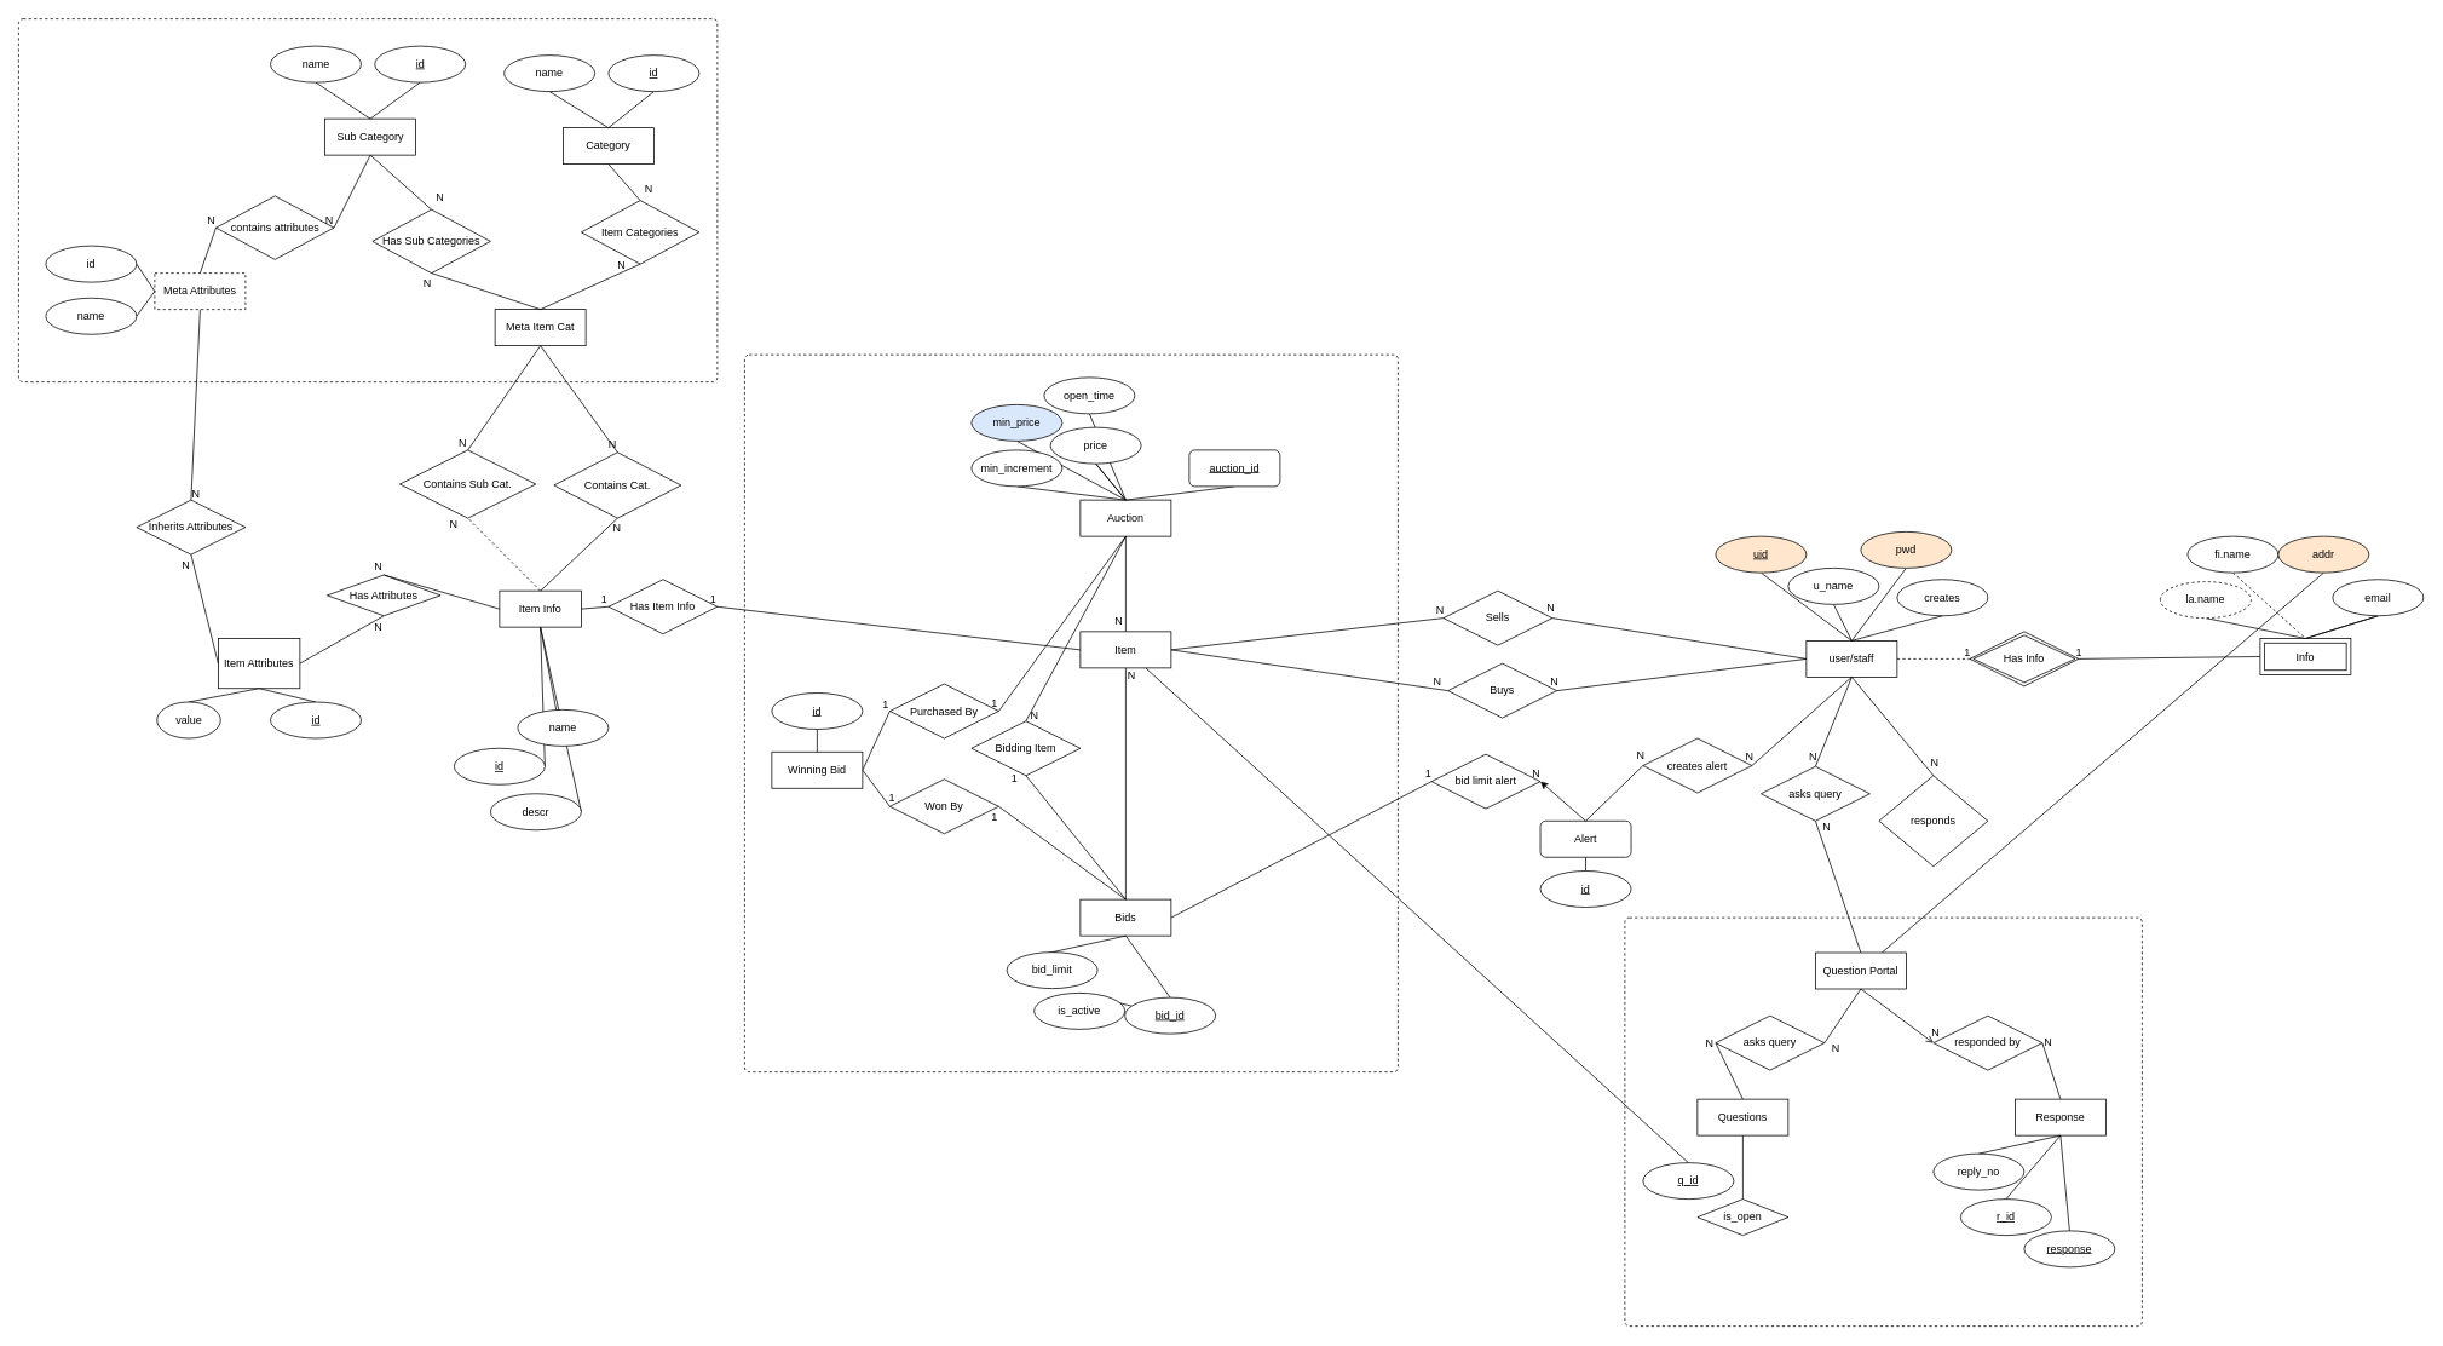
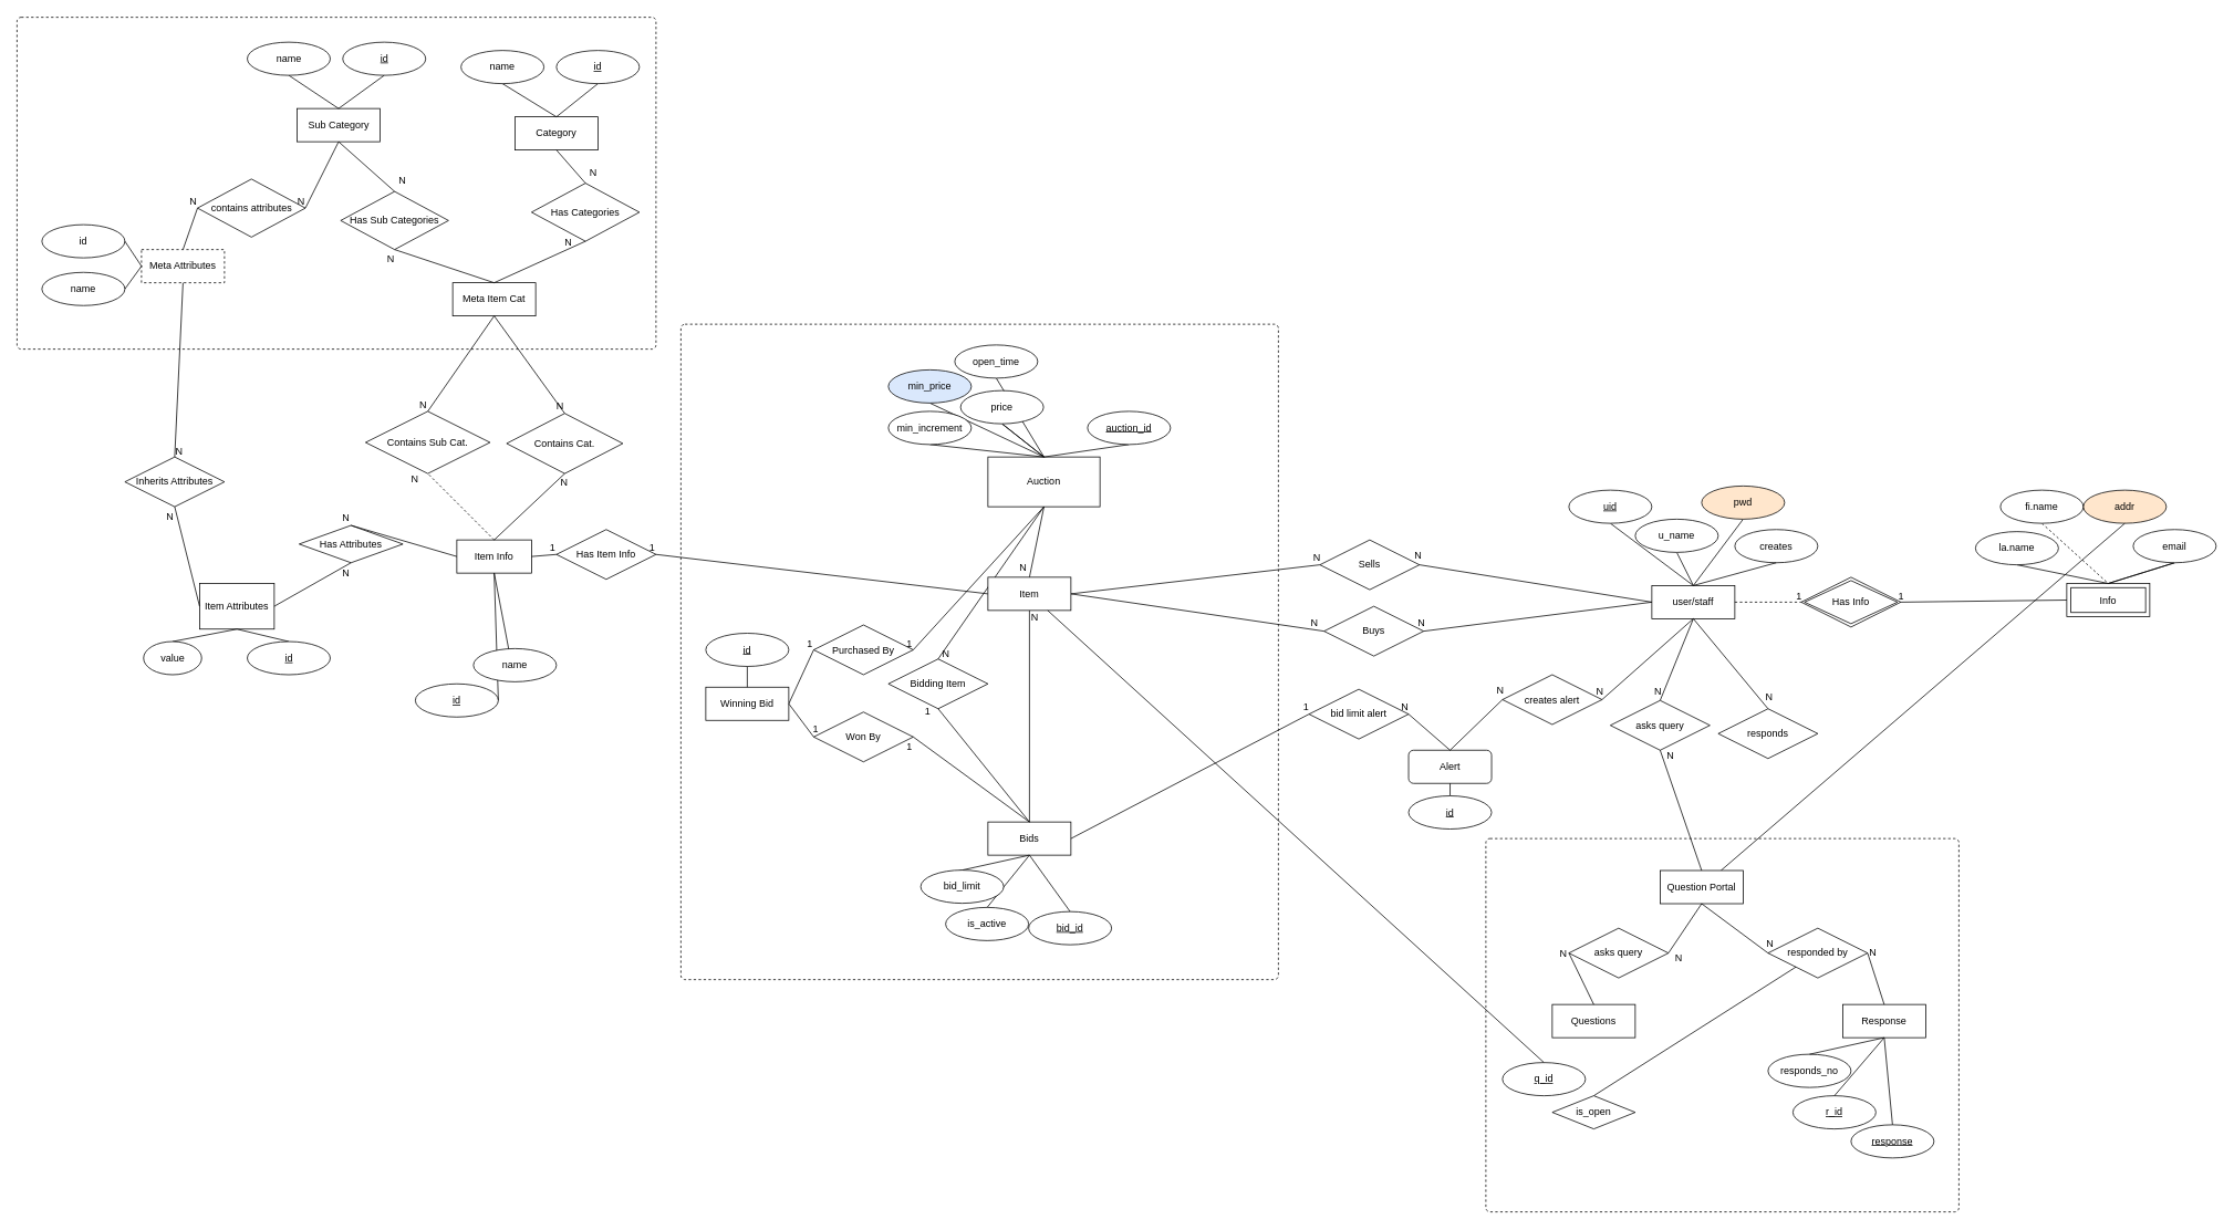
- <mxCell id="88" value="Item Categories" style="shape=rhombus;perimeter=rhombusPerimeter;whiteSpace=wrap;html=1;align=center;direction=west;" vertex="1" parent="1"><mxGeometry x="640" y="220" width="130" height="70" as="geometry" /></mxCell>
+ <mxCell id="88" value="Has Categories" style="shape=rhombus;perimeter=rhombusPerimeter;whiteSpace=wrap;html=1;align=center;direction=west;" vertex="1" parent="1"><mxGeometry x="640" y="220" width="130" height="70" as="geometry" /></mxCell>
- <mxCell id="45" value="auction_id" style="whiteSpace=wrap;html=1;align=center;fontStyle=4;rounded=1;" vertex="1" parent="1"><mxGeometry x="1310" y="495" width="100" height="40" as="geometry" /></mxCell>
+ <mxCell id="45" value="auction_id" style="ellipse;whiteSpace=wrap;html=1;align=center;fontStyle=4" vertex="1" parent="1"><mxGeometry x="1310" y="495" width="100" height="40" as="geometry" /></mxCell>
- <mxCell id="22" value="Auction" style="whiteSpace=wrap;html=1;align=center;" vertex="1" parent="1"><mxGeometry x="1190" y="550" width="100" height="40" as="geometry" /></mxCell>
+ <mxCell id="22" value="Auction" style="whiteSpace=wrap;html=1;align=center;" vertex="1" parent="1"><mxGeometry x="1190" y="550" width="135" height="60" as="geometry" /></mxCell>
- <mxCell id="44" value="uid" style="ellipse;whiteSpace=wrap;html=1;align=center;fontStyle=4;fillColor=#ffe6cc;" vertex="1" parent="1"><mxGeometry x="1890" y="590" width="100" height="40" as="geometry" /></mxCell>
+ <mxCell id="44" value="uid" style="ellipse;whiteSpace=wrap;html=1;align=center;fontStyle=4;" vertex="1" parent="1"><mxGeometry x="1890" y="590" width="100" height="40" as="geometry" /></mxCell>
- <mxCell id="49" value="la.name" style="ellipse;whiteSpace=wrap;html=1;align=center;direction=west;dashed=1;" vertex="1" parent="1"><mxGeometry x="2380" width="100" height="40" as="geometry" y="640" /></mxCell>
+ <mxCell id="49" value="la.name" style="ellipse;whiteSpace=wrap;html=1;align=center;direction=west;" vertex="1" parent="1"><mxGeometry x="2380" width="100" height="40" as="geometry" y="640" /></mxCell>
- <mxCell id="58" value="" style="endArrow=none;html=1;rounded=0;exitX=1;exitY=0.5;exitDx=0;exitDy=0;entryX=0;entryY=0.5;entryDx=0;entryDy=0;" edge="1" source="62" target="56" parent="1"><mxGeometry relative="1" as="geometry"><mxPoint x="355" y="682.5" as="sourcePoint" /><mxPoint x="640" y="720" as="targetPoint" /></mxGeometry></mxCell>
- <mxCell id="128" value="" style="endArrow=classic;html=1;rounded=0;exitX=0.5;exitY=1;exitDx=0;exitDy=0;entryX=1;entryY=0.5;entryDx=0;entryDy=0;" edge="1" parent="1" source="127" target="123"><mxGeometry relative="1" as="geometry"><mxPoint x="1426.89" y="903.5" as="sourcePoint" /><mxPoint x="1526.89" y="943.5" as="targetPoint" /></mxGeometry></mxCell>
+ <mxCell id="128" value="" style="endArrow=none;html=1;rounded=0;exitX=0.5;exitY=1;exitDx=0;exitDy=0;entryX=1;entryY=0.5;entryDx=0;entryDy=0;" edge="1" parent="1" source="127" target="123"><mxGeometry relative="1" as="geometry"><mxPoint x="1426.89" y="903.5" as="sourcePoint" /><mxPoint x="1526.89" y="943.5" as="targetPoint" /></mxGeometry></mxCell>
- <mxCell id="62" value="descr" style="ellipse;whiteSpace=wrap;html=1;align=center;fontStyle=0;" vertex="1" parent="1"><mxGeometry x="540" y="873.5" width="100" height="40" as="geometry" /></mxCell>
- <mxCell id="147" value="responds" style="shape=rhombus;perimeter=rhombusPerimeter;whiteSpace=wrap;html=1;align=center;direction=east;" vertex="1" parent="1"><mxGeometry x="2070" y="853.5" width="120" height="100" as="geometry" /></mxCell>
+ <mxCell id="147" value="responds" style="shape=rhombus;perimeter=rhombusPerimeter;whiteSpace=wrap;html=1;align=center;direction=east;" vertex="1" parent="1"><mxGeometry x="2070" y="853.5" width="120" height="60" as="geometry" /></mxCell>
- <mxCell id="4" value="" style="endArrow=none;html=1;rounded=0;exitX=0.5;exitY=0;exitDx=0;exitDy=0;" edge="1" source="106" parent="1" target="40"><mxGeometry relative="1" as="geometry"><mxPoint x="1034" y="1018" as="sourcePoint" /><mxPoint x="1094" y="988" as="targetPoint" /></mxGeometry></mxCell>
+ <mxCell id="4" value="" style="endArrow=none;html=1;rounded=0;exitX=0.5;exitY=0;exitDx=0;exitDy=0;entryX=0.5;entryY=0;entryDx=0;entryDy=0;" edge="1" source="106" parent="1" target="32"><mxGeometry relative="1" as="geometry"><mxPoint x="1034" y="1018" as="sourcePoint" /><mxPoint x="1094" y="988" as="targetPoint" /></mxGeometry></mxCell>
- <mxCell id="159" value="" style="endArrow=open;html=1;rounded=0;entryX=1;entryY=0.5;entryDx=0;entryDy=0;exitX=0.5;exitY=1;exitDx=0;exitDy=0;" edge="1" target="158" parent="1" source="150"><mxGeometry relative="1" as="geometry"><mxPoint x="2250" y="1065" as="sourcePoint" /><mxPoint x="2170" y="905" as="targetPoint" /></mxGeometry></mxCell>
+ <mxCell id="159" value="" style="endArrow=none;html=1;rounded=0;entryX=1;entryY=0.5;entryDx=0;entryDy=0;exitX=0.5;exitY=1;exitDx=0;exitDy=0;" edge="1" target="158" parent="1" source="150"><mxGeometry relative="1" as="geometry"><mxPoint x="2250" y="1065" as="sourcePoint" /><mxPoint x="2170" y="905" as="targetPoint" /></mxGeometry></mxCell>
- <mxCell id="165" value="" style="endArrow=none;html=1;rounded=0;entryX=0.5;entryY=1;entryDx=0;entryDy=0;exitX=0.5;exitY=0;exitDx=0;exitDy=0;" edge="1" source="166" parent="1" target="152"><mxGeometry relative="1" as="geometry"><mxPoint x="1896.89" y="1414.5" as="sourcePoint" /><mxPoint x="1866.89" y="1300" as="targetPoint" /></mxGeometry></mxCell>
+ <mxCell id="165" value="" style="endArrow=none;html=1;rounded=0;exitX=0.5;exitY=0;exitDx=0;exitDy=0;" edge="1" source="166" parent="1" target="158"><mxGeometry relative="1" as="geometry"><mxPoint x="1896.89" y="1414.5" as="sourcePoint" /><mxPoint x="1866.89" y="1300" as="targetPoint" /></mxGeometry></mxCell>
- <mxCell id="167" value="reply_no" style="ellipse;whiteSpace=wrap;html=1;align=center;fontStyle=0" vertex="1" parent="1"><mxGeometry x="2130" y="1270" width="100" height="40" as="geometry" /></mxCell>
+ <mxCell id="167" value="responds_no" style="ellipse;whiteSpace=wrap;html=1;align=center;fontStyle=0" vertex="1" parent="1"><mxGeometry x="2130" y="1270" width="100" height="40" as="geometry" /></mxCell>
